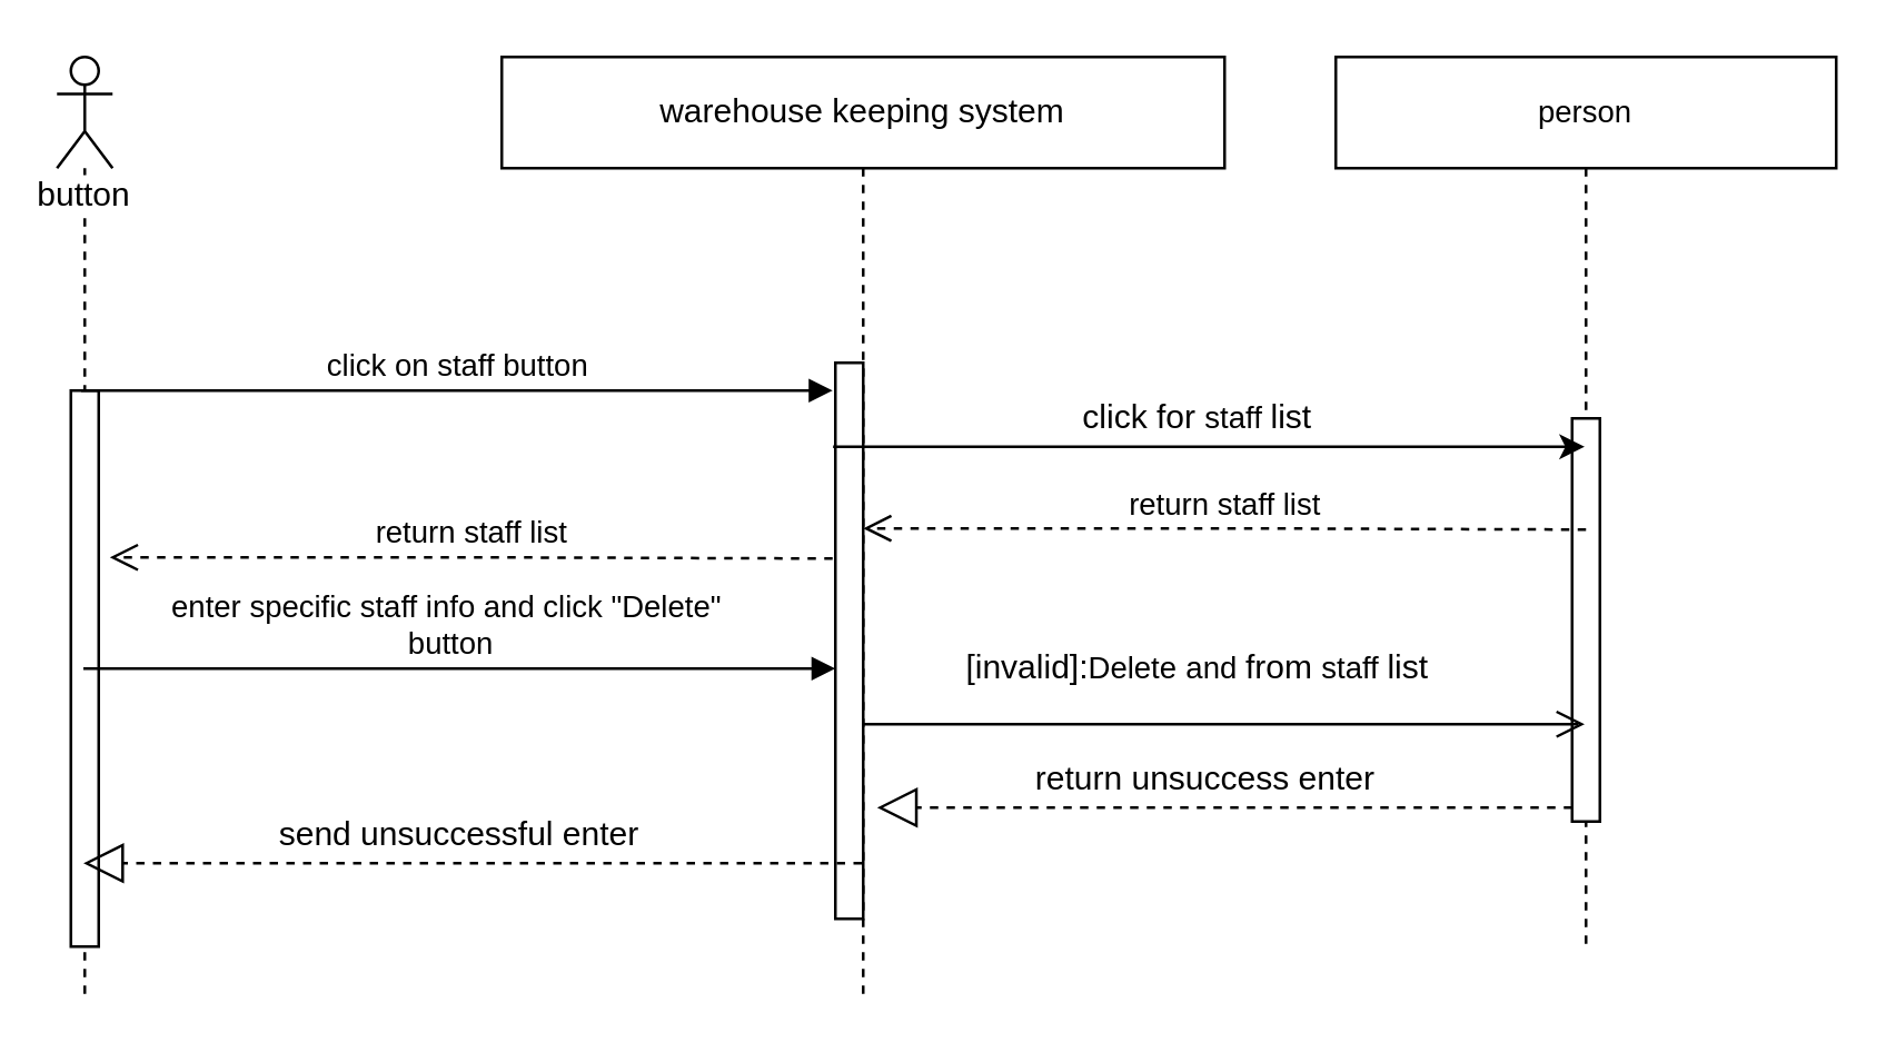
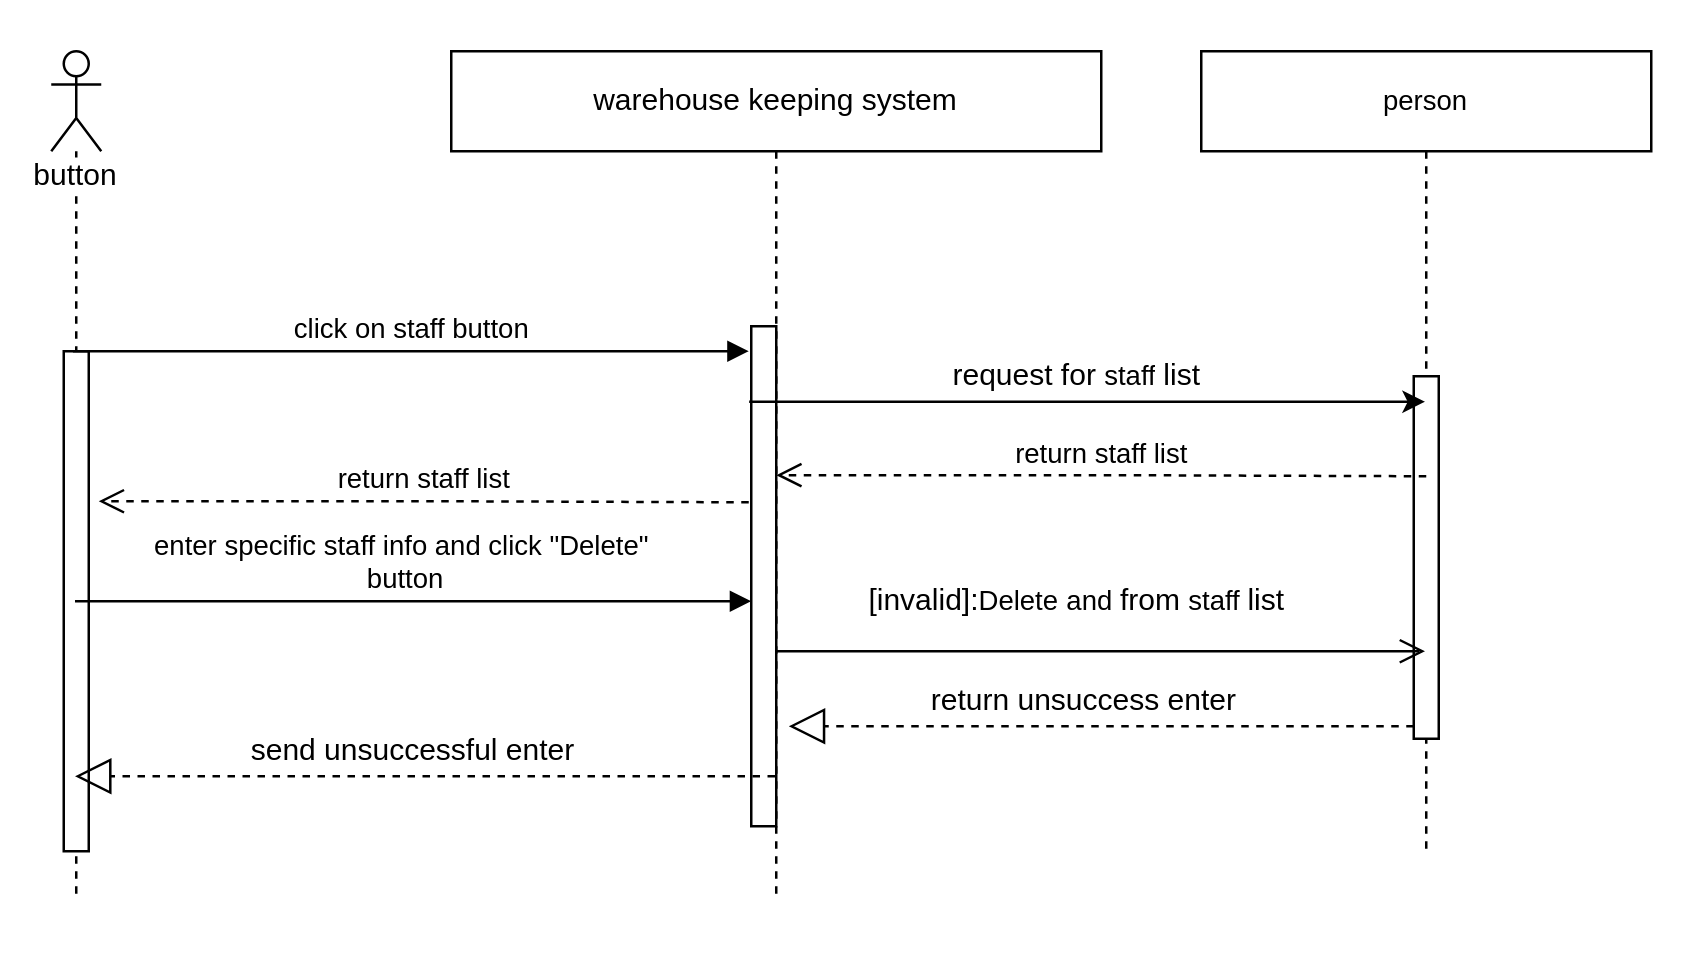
- <mxCell id="17" value="click for&amp;nbsp;&lt;span style=&quot;font-size: 11px ; background-color: rgb(255 , 255 , 255)&quot;&gt;staff&lt;/span&gt;&lt;span style=&quot;font-size: 11px ; background-color: rgb(255 , 255 , 255)&quot;&gt;&amp;nbsp;&lt;/span&gt;list" style="text;html=1;align=center;verticalAlign=middle;resizable=0;points=[];autosize=1;" vertex="1" parent="1"><mxGeometry x="375" y="140" width="110" height="20" as="geometry" /></mxCell>
+ <mxCell id="17" value="request for&amp;nbsp;&lt;span style=&quot;font-size: 11px ; background-color: rgb(255 , 255 , 255)&quot;&gt;staff&lt;/span&gt;&lt;span style=&quot;font-size: 11px ; background-color: rgb(255 , 255 , 255)&quot;&gt;&amp;nbsp;&lt;/span&gt;list" style="text;html=1;align=center;verticalAlign=middle;resizable=0;points=[];autosize=1;" vertex="1" parent="1"><mxGeometry x="375" y="140" width="110" height="20" as="geometry" /></mxCell>
